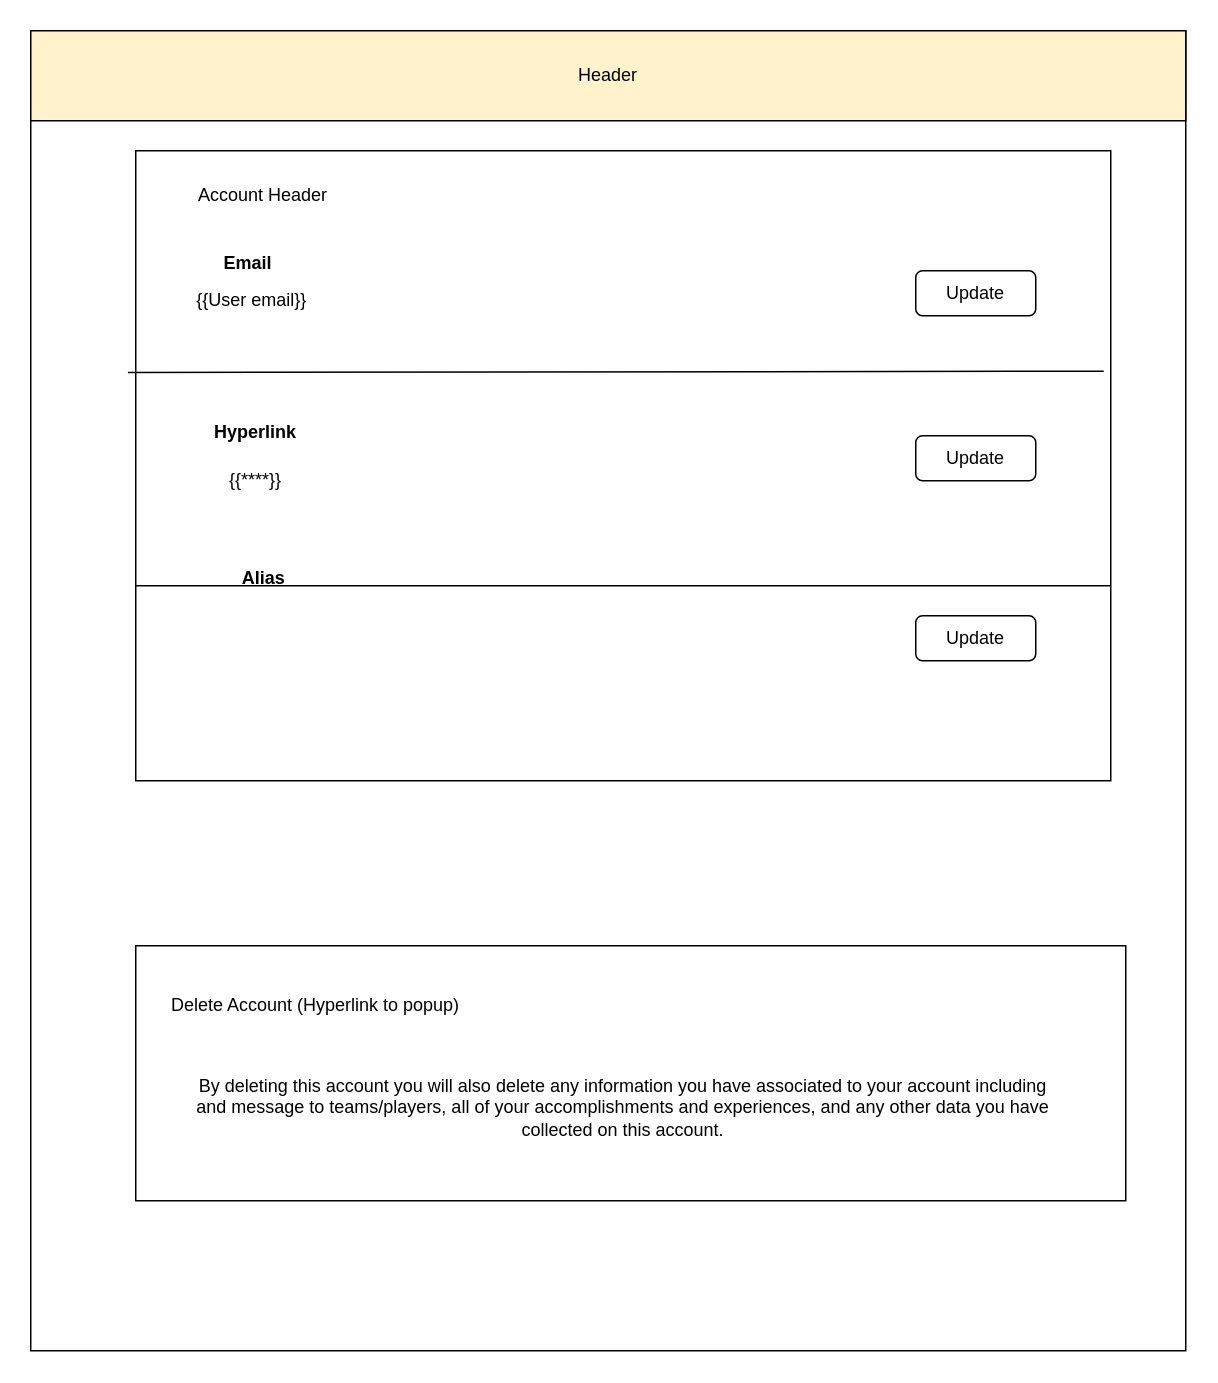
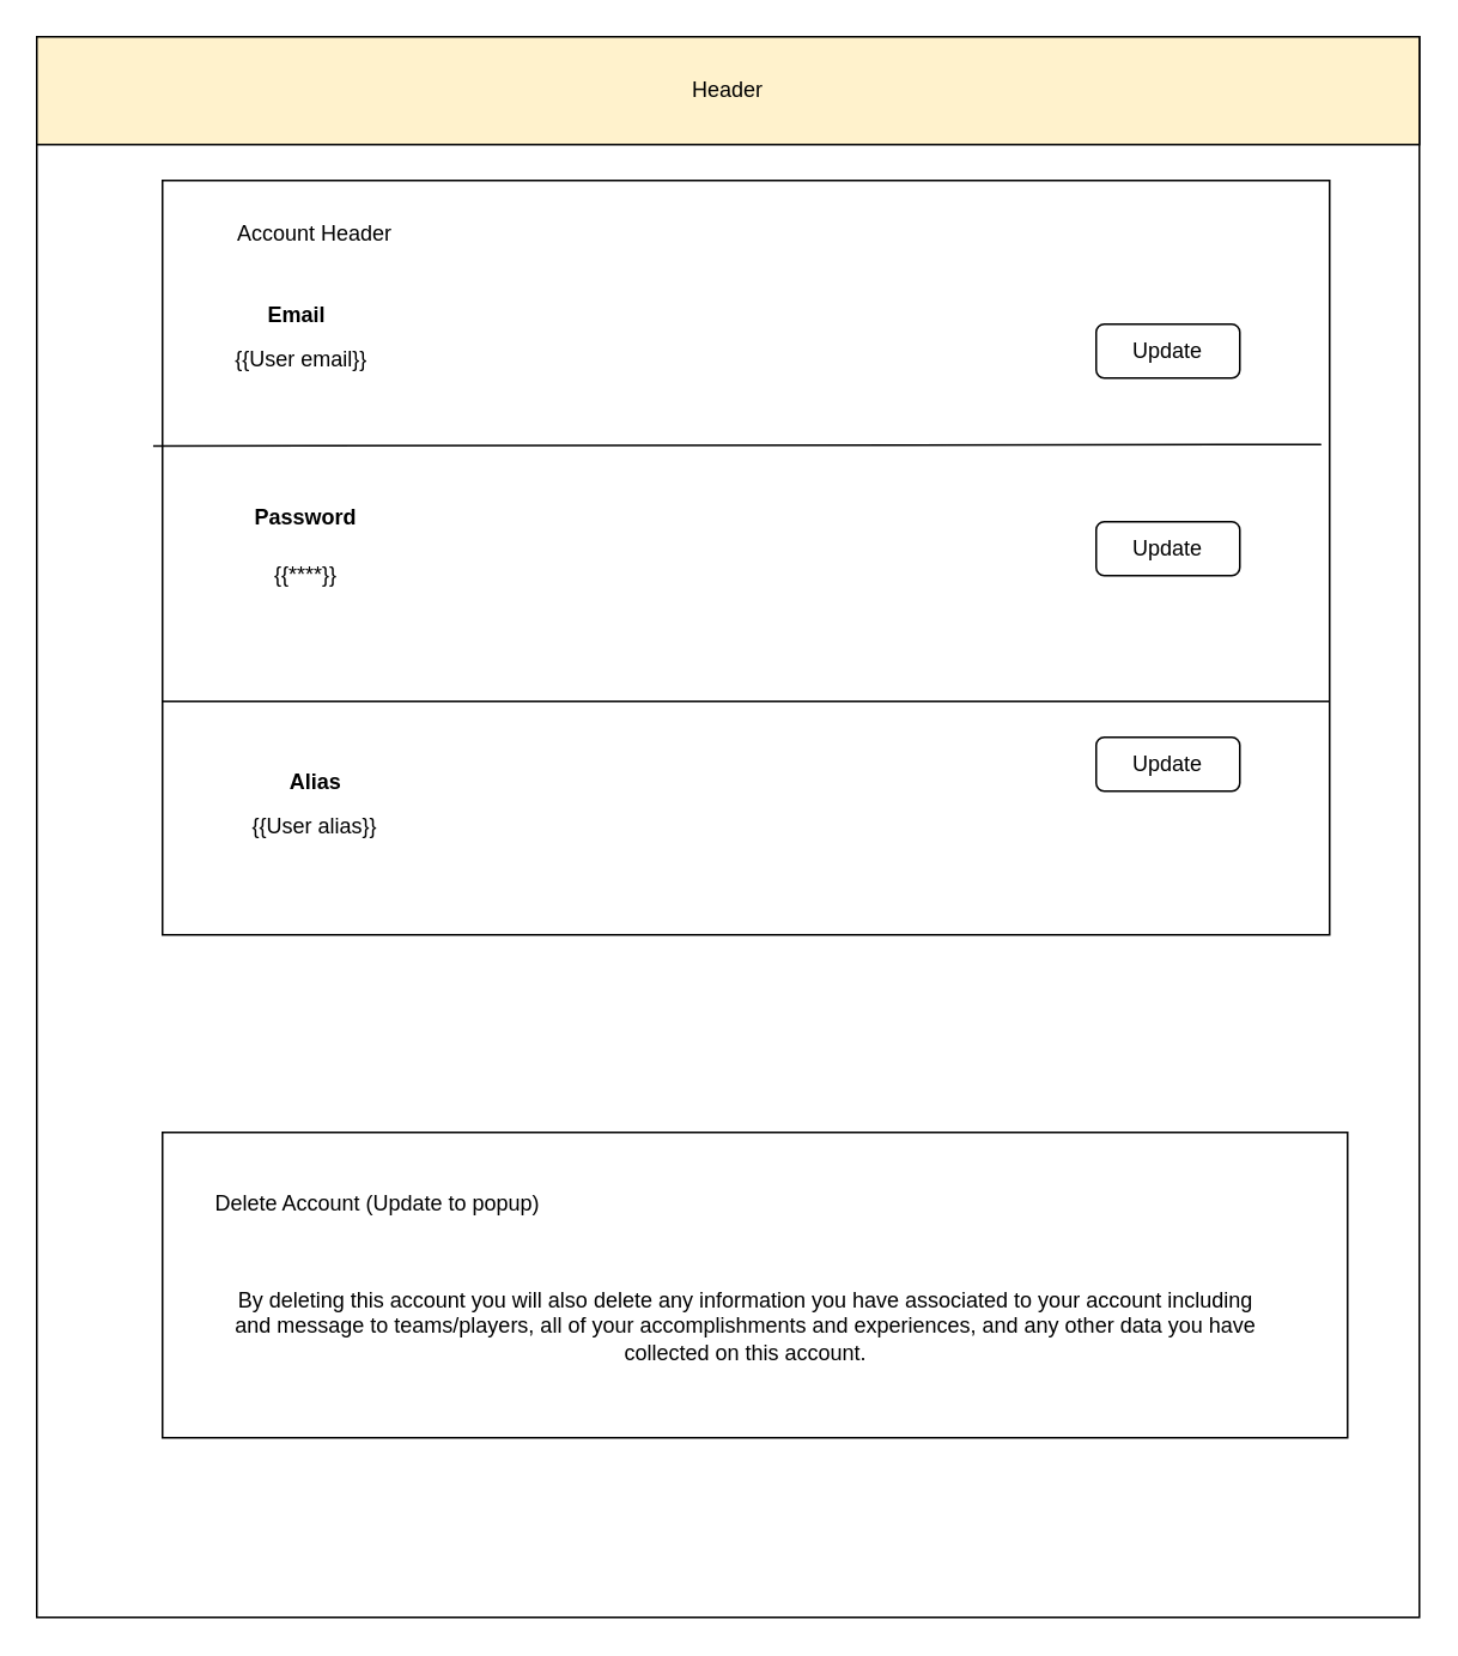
- <mxCell id="9" value="&lt;b&gt;Hyperlink&lt;/b&gt;" style="text;html=1;strokeColor=none;fillColor=none;align=center;verticalAlign=middle;whiteSpace=wrap;rounded=0;" vertex="1" parent="1"><mxGeometry x="125" y="275" width="90" height="25" as="geometry" /></mxCell>
+ <mxCell id="9" value="&lt;b&gt;Password&lt;/b&gt;" style="text;html=1;strokeColor=none;fillColor=none;align=center;verticalAlign=middle;whiteSpace=wrap;rounded=0;" vertex="1" parent="1"><mxGeometry x="125" y="275" width="90" height="25" as="geometry" /></mxCell>
- <mxCell id="13" value="&lt;b&gt;Alias&lt;/b&gt;" style="text;html=1;strokeColor=none;fillColor=none;align=center;verticalAlign=middle;whiteSpace=wrap;rounded=0;" vertex="1" parent="1"><mxGeometry x="132.5" y="370" width="85" height="30" as="geometry" /></mxCell>
+ <mxCell id="13" value="&lt;b&gt;Alias&lt;/b&gt;" style="text;html=1;strokeColor=none;fillColor=none;align=center;verticalAlign=middle;whiteSpace=wrap;rounded=0;" vertex="1" parent="1"><mxGeometry x="132.5" y="420" width="85" height="30" as="geometry" /></mxCell>
+ <mxCell id="14" value="{{User alias}}" style="text;html=1;strokeColor=none;fillColor=none;align=center;verticalAlign=middle;whiteSpace=wrap;rounded=0;" vertex="1" parent="1"><mxGeometry x="130" y="450" width="90" height="20" as="geometry" /></mxCell>
- <mxCell id="17" value="Delete Account (Hyperlink to popup)" style="text;html=1;strokeColor=none;fillColor=none;align=center;verticalAlign=middle;whiteSpace=wrap;rounded=0;" vertex="1" parent="1"><mxGeometry x="110" y="660" width="200" height="20" as="geometry" /></mxCell>
+ <mxCell id="17" value="Delete Account (Update to popup)" style="text;html=1;strokeColor=none;fillColor=none;align=center;verticalAlign=middle;whiteSpace=wrap;rounded=0;" vertex="1" parent="1"><mxGeometry x="110" y="660" width="200" height="20" as="geometry" /></mxCell>
